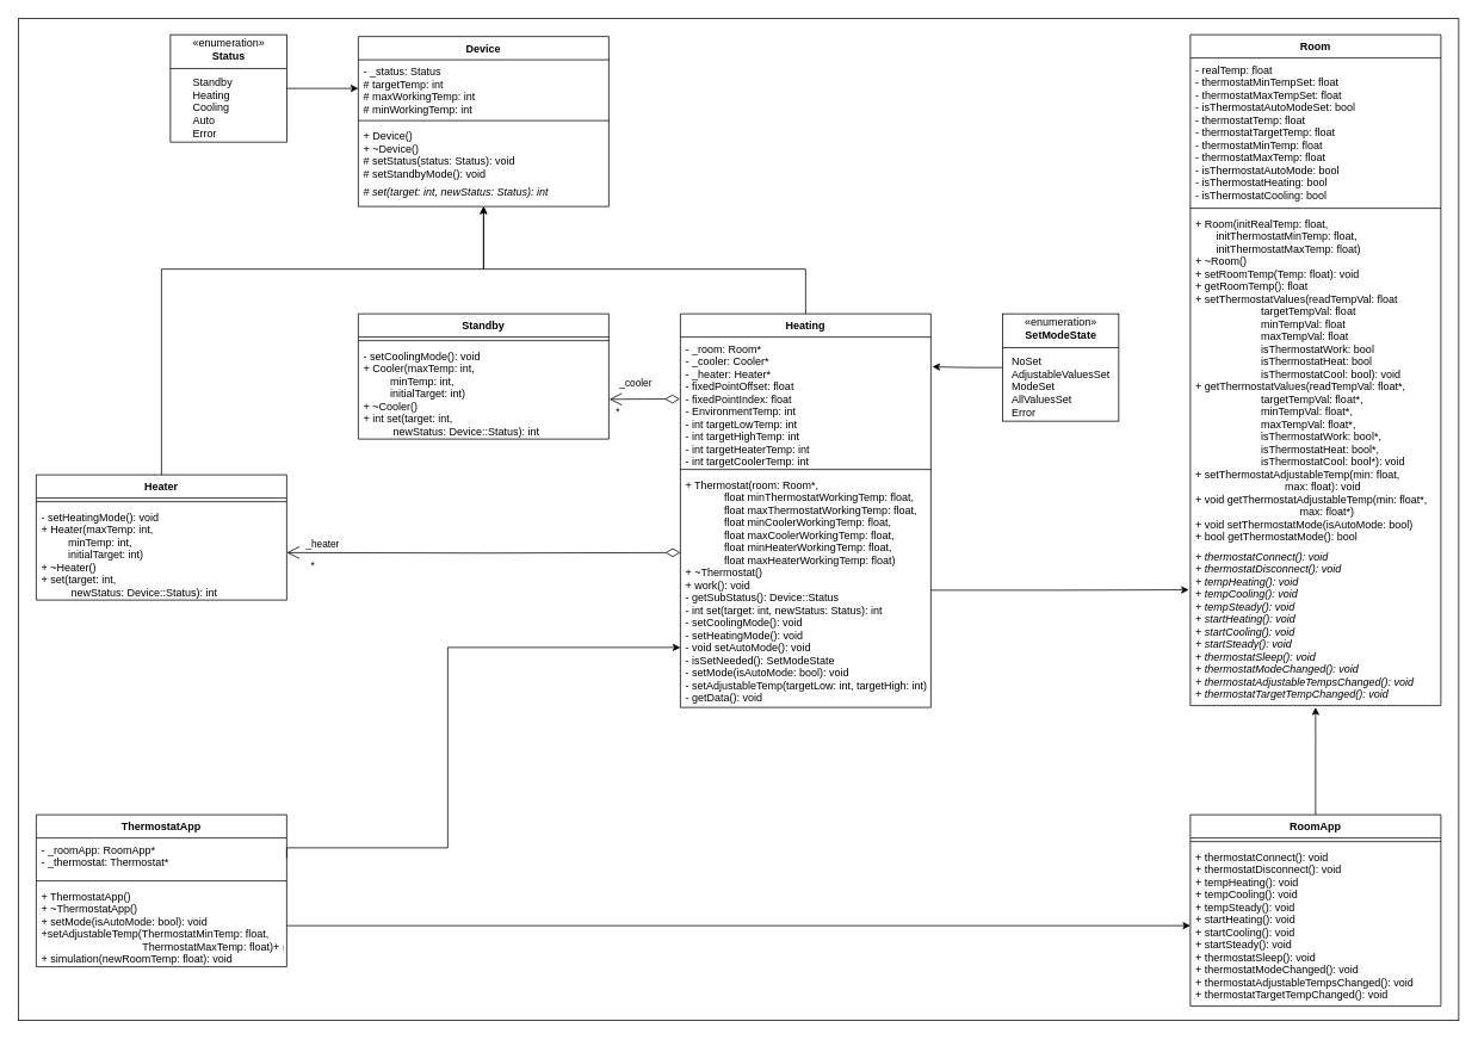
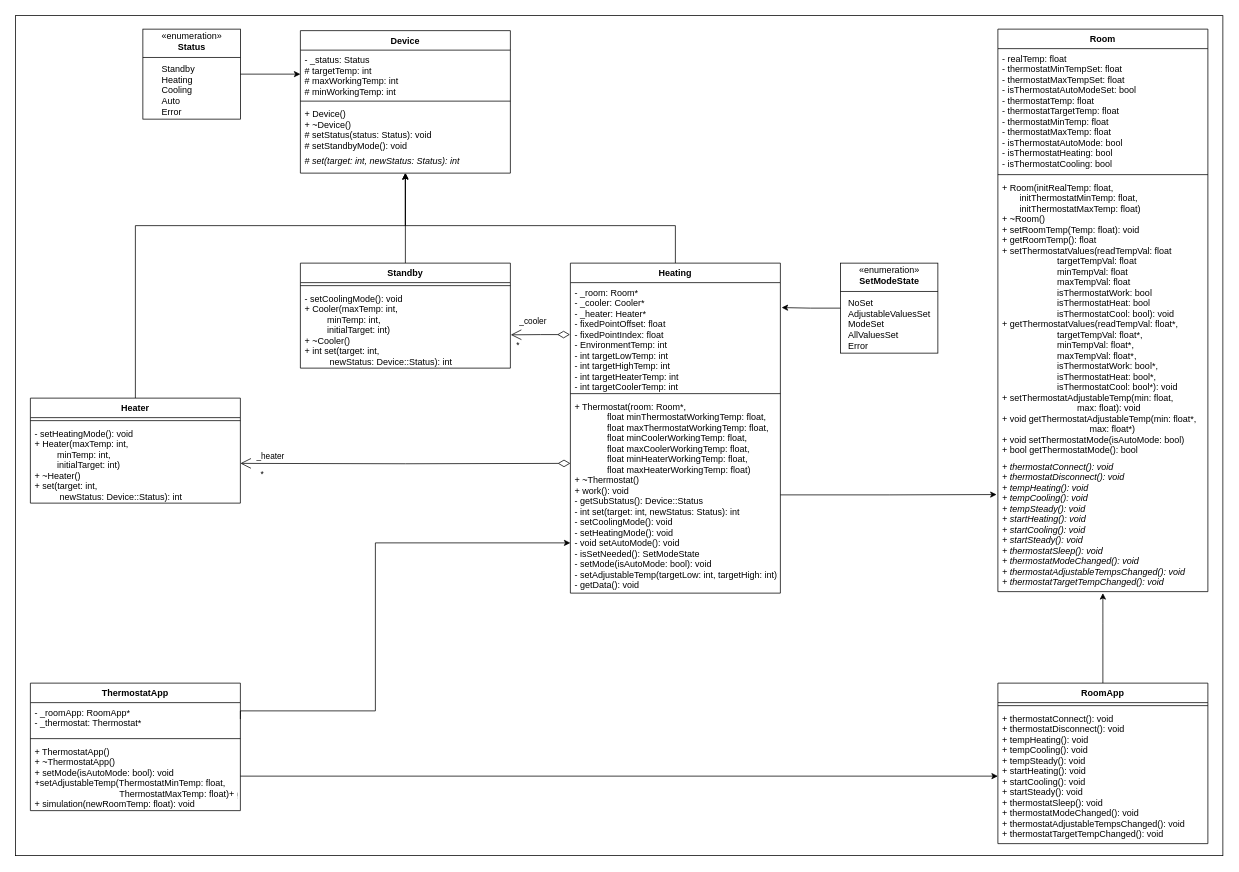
+ <mxCell id="32" style="edgeStyle=orthogonalEdgeStyle;rounded=0;orthogonalLoop=1;jettySize=auto;html=1;exitX=0.5;exitY=0;exitDx=0;exitDy=0;" parent="1" source="33" target="7" edge="1"><mxGeometry relative="1" as="geometry"><Array as="points"><mxPoint x="540" y="260" /><mxPoint x="540" y="260" /></Array></mxGeometry></mxCell>
